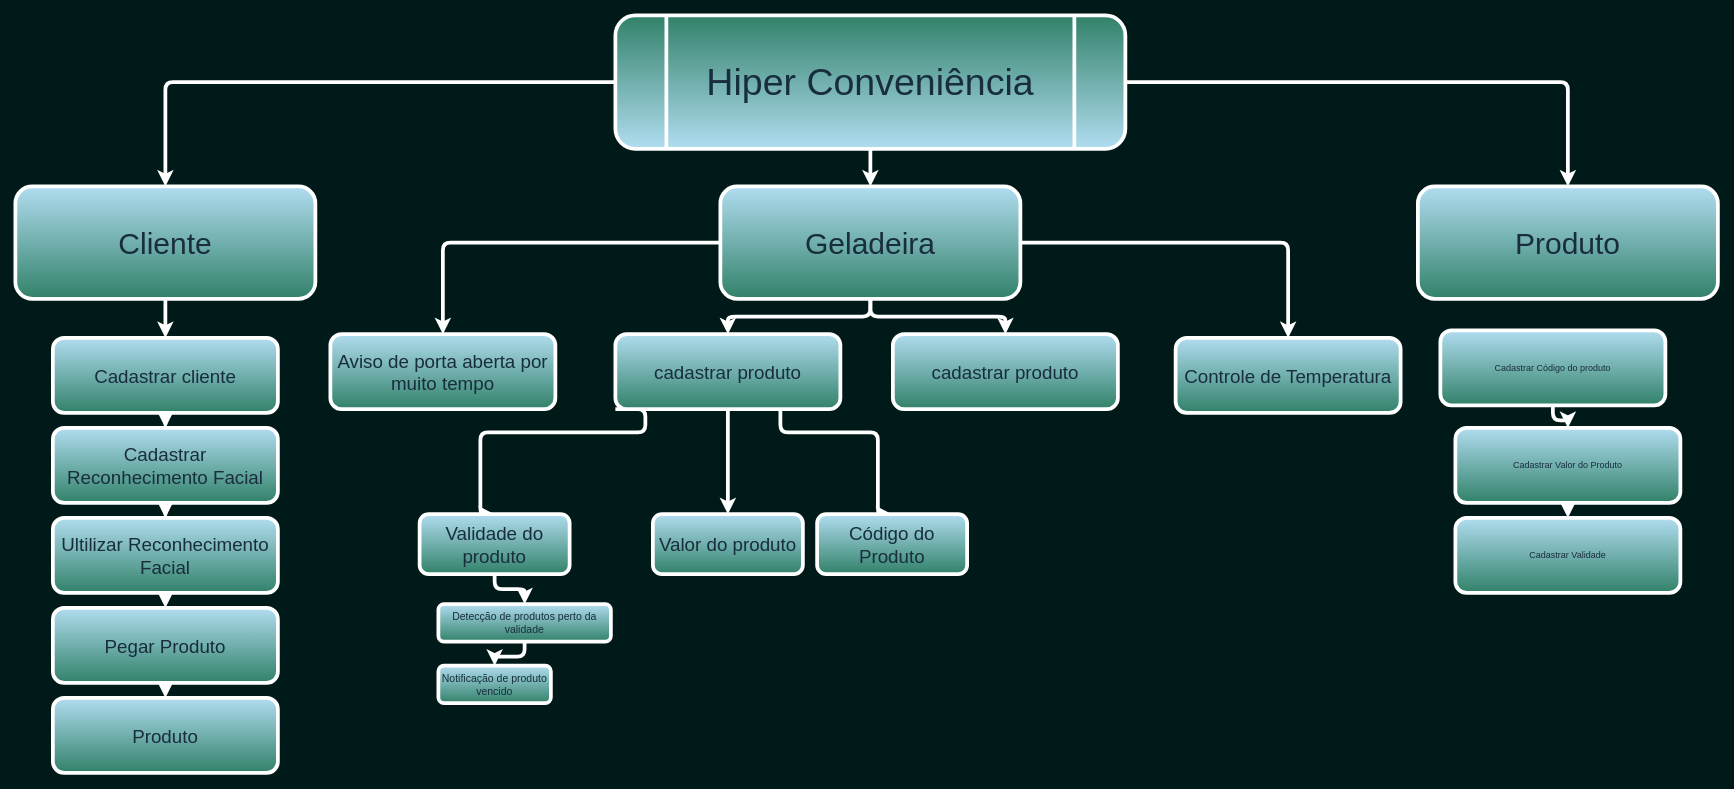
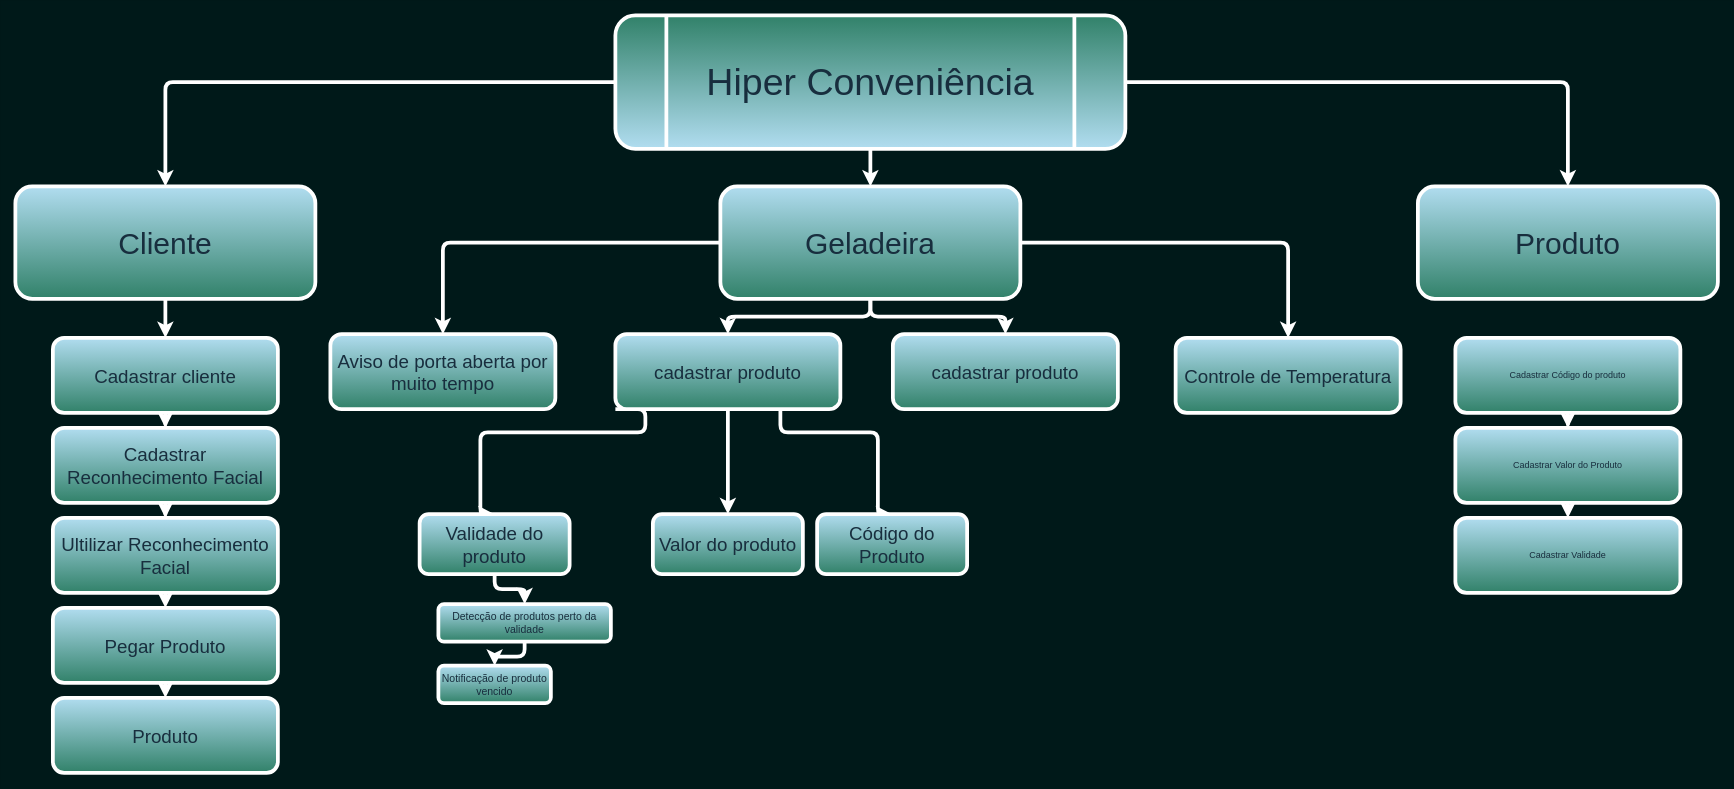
- <mxCell id="38" value="Cadastrar Código do produto" style="rounded=1;whiteSpace=wrap;html=1;labelBackgroundColor=none;fillColor=#B1DDF0;strokeColor=#FFFFFF;fontColor=#182E3E;gradientColor=#318169;strokeWidth=5;" vertex="1" parent="1"><mxGeometry x="1920" y="440" width="300" height="100" as="geometry" /></mxCell>
+ <mxCell id="38" value="Cadastrar Código do produto" style="rounded=1;whiteSpace=wrap;html=1;labelBackgroundColor=none;fillColor=#B1DDF0;strokeColor=#FFFFFF;fontColor=#182E3E;gradientColor=#318169;strokeWidth=5;" vertex="1" parent="1"><mxGeometry x="1940" y="450" width="300" height="100" as="geometry" /></mxCell>
